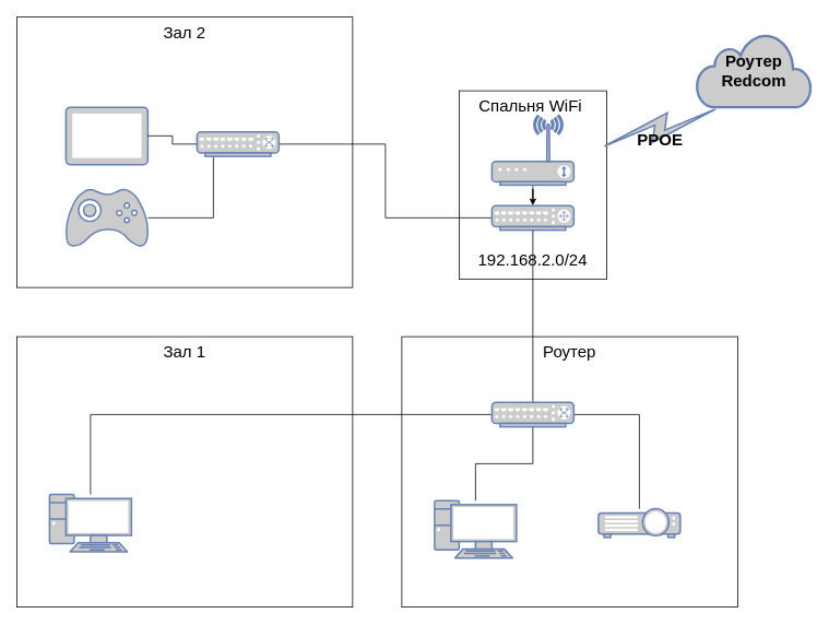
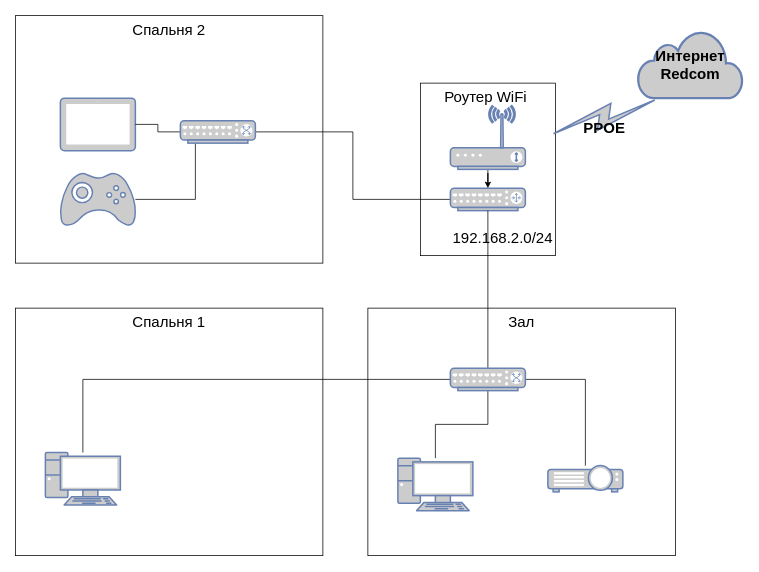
- <mxCell id="4" value="Зал 2" style="rounded=0;whiteSpace=wrap;html=1;shadow=0;labelBackgroundColor=none;labelBorderColor=none;sketch=0;fontSize=20;fontColor=default;verticalAlign=top;" vertex="1" parent="1"><mxGeometry x="20" y="20" width="410" height="330" as="geometry" /></mxCell>
+ <mxCell id="4" value="Спальня 2" style="rounded=0;whiteSpace=wrap;html=1;shadow=0;labelBackgroundColor=none;labelBorderColor=none;sketch=0;fontSize=20;fontColor=default;verticalAlign=top;" vertex="1" parent="1"><mxGeometry x="20" y="20" width="410" height="330" as="geometry" /></mxCell>
- <mxCell id="15" value="&lt;b&gt;&lt;font style=&quot;font-size: 20px;&quot;&gt;Роутер Redcom&lt;/font&gt;&lt;/b&gt;" style="html=1;outlineConnect=0;fillColor=#CCCCCC;strokeColor=#6881B3;gradientColor=none;gradientDirection=north;strokeWidth=2;shape=mxgraph.networks.cloud;fontColor=default;shadow=0;sketch=0;whiteSpace=wrap;labelBackgroundColor=none;labelBorderColor=none;" vertex="1" parent="1"><mxGeometry x="850" y="40" width="140" height="90" as="geometry" /></mxCell>
+ <mxCell id="15" value="&lt;b&gt;&lt;font style=&quot;font-size: 20px;&quot;&gt;Интернет Redcom&lt;/font&gt;&lt;/b&gt;" style="html=1;outlineConnect=0;fillColor=#CCCCCC;strokeColor=#6881B3;gradientColor=none;gradientDirection=north;strokeWidth=2;shape=mxgraph.networks.cloud;fontColor=default;shadow=0;sketch=0;whiteSpace=wrap;labelBackgroundColor=none;labelBorderColor=none;" vertex="1" parent="1"><mxGeometry x="850" y="40" width="140" height="90" as="geometry" /></mxCell>
- <mxCell id="5" value="Спальня WiFi&amp;nbsp;&lt;br&gt;" style="rounded=0;whiteSpace=wrap;html=1;shadow=0;labelBackgroundColor=none;labelBorderColor=none;sketch=0;fontSize=20;fontColor=default;verticalAlign=top;" vertex="1" parent="1"><mxGeometry x="560" y="110" width="180" height="230" as="geometry" /></mxCell>
+ <mxCell id="5" value="Роутер WiFi&amp;nbsp;&lt;br&gt;" style="rounded=0;whiteSpace=wrap;html=1;shadow=0;labelBackgroundColor=none;labelBorderColor=none;sketch=0;fontSize=20;fontColor=default;verticalAlign=top;" vertex="1" parent="1"><mxGeometry x="560" y="110" width="180" height="230" as="geometry" /></mxCell>
- <mxCell id="26" value="192.168.2.0/24" style="text;html=1;strokeColor=none;fillColor=none;align=center;verticalAlign=middle;whiteSpace=wrap;rounded=0;shadow=0;labelBackgroundColor=none;labelBorderColor=none;sketch=0;fontSize=20;fontColor=default;" vertex="1" parent="1"><mxGeometry x="620" y="300" width="60" height="30" as="geometry" /></mxCell>
+ <mxCell id="26" value="192.168.2.0/24" style="text;html=1;strokeColor=none;fillColor=none;align=center;verticalAlign=middle;whiteSpace=wrap;rounded=0;shadow=0;labelBackgroundColor=none;labelBorderColor=none;sketch=0;fontSize=20;fontColor=default;" vertex="1" parent="1"><mxGeometry x="640" y="300" width="60" height="30" as="geometry" /></mxCell>
- <mxCell id="2" value="Зал 1" style="rounded=0;whiteSpace=wrap;html=1;shadow=0;labelBackgroundColor=none;labelBorderColor=none;sketch=0;fontSize=20;fontColor=default;verticalAlign=top;" vertex="1" parent="1"><mxGeometry x="20" y="410" width="410" height="330" as="geometry" /></mxCell>
+ <mxCell id="2" value="Спальня 1" style="rounded=0;whiteSpace=wrap;html=1;shadow=0;labelBackgroundColor=none;labelBorderColor=none;sketch=0;fontSize=20;fontColor=default;verticalAlign=top;" vertex="1" parent="1"><mxGeometry x="20" y="410" width="410" height="330" as="geometry" /></mxCell>
- <mxCell id="3" value="Роутер" style="rounded=0;whiteSpace=wrap;html=1;shadow=0;labelBackgroundColor=none;labelBorderColor=none;sketch=0;fontSize=20;fontColor=default;verticalAlign=top;" vertex="1" parent="1"><mxGeometry x="490" y="410" width="410" height="330" as="geometry" /></mxCell>
+ <mxCell id="3" value="Зал" style="rounded=0;whiteSpace=wrap;html=1;shadow=0;labelBackgroundColor=none;labelBorderColor=none;sketch=0;fontSize=20;fontColor=default;verticalAlign=top;" vertex="1" parent="1"><mxGeometry x="490" y="410" width="410" height="330" as="geometry" /></mxCell>
